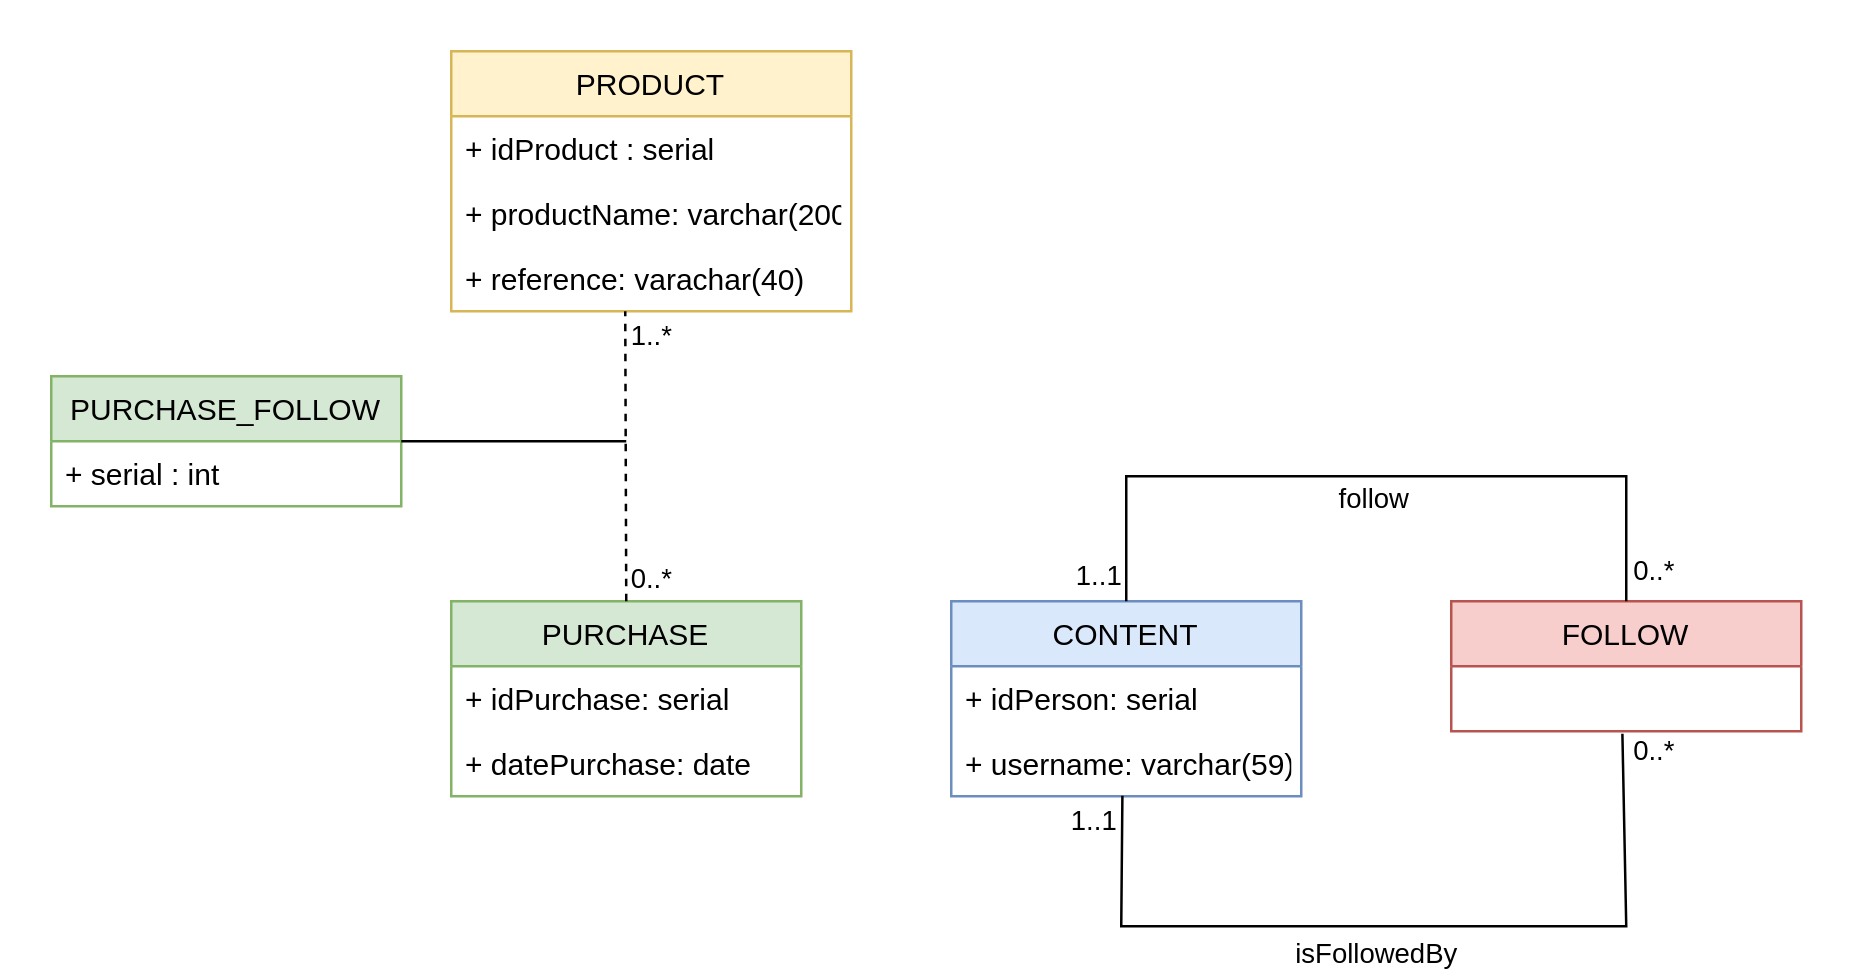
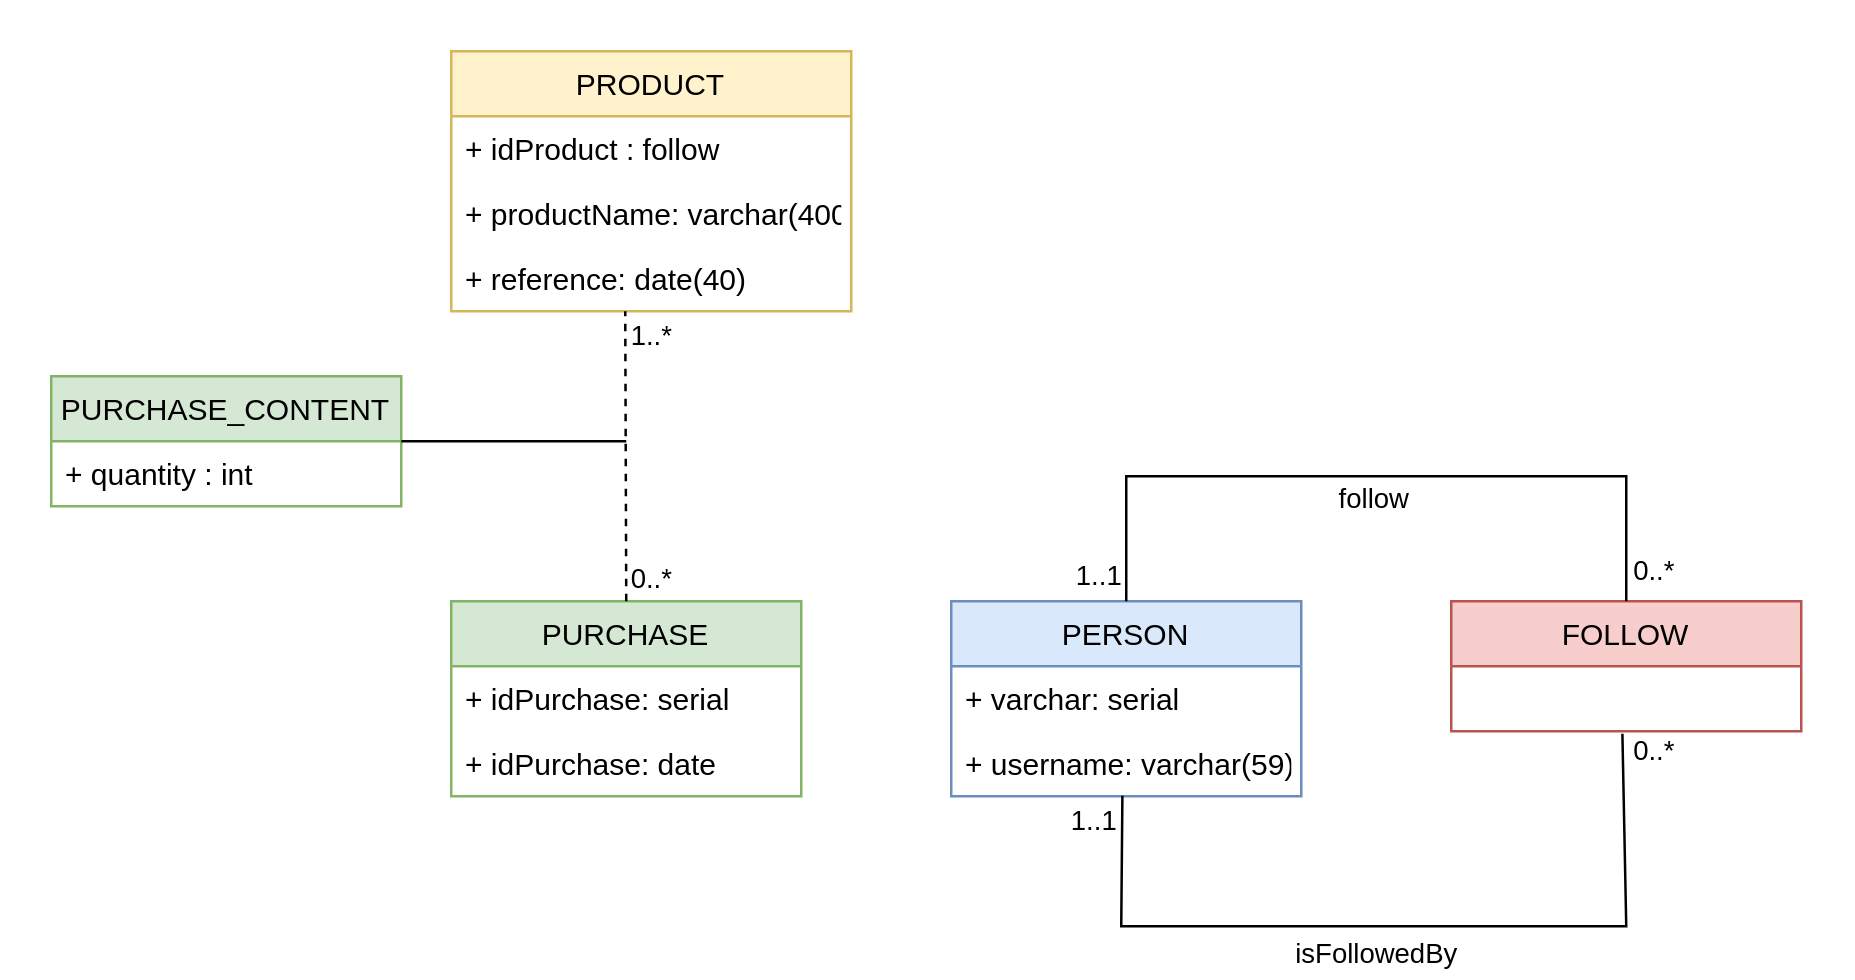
- <mxCell id="7" value="+ idProduct : serial" style="text;strokeColor=none;fillColor=none;align=left;verticalAlign=top;spacingLeft=4;spacingRight=4;overflow=hidden;rotatable=0;points=[[0,0.5],[1,0.5]];portConstraint=eastwest;" parent="6" vertex="1"><mxGeometry y="26" width="160" height="26" as="geometry" /></mxCell>
+ <mxCell id="7" value="+ idProduct : follow" style="text;strokeColor=none;fillColor=none;align=left;verticalAlign=top;spacingLeft=4;spacingRight=4;overflow=hidden;rotatable=0;points=[[0,0.5],[1,0.5]];portConstraint=eastwest;" parent="6" vertex="1"><mxGeometry y="26" width="160" height="26" as="geometry" /></mxCell>
- <mxCell id="8" value="+ productName: varchar(200)" style="text;strokeColor=none;fillColor=none;align=left;verticalAlign=top;spacingLeft=4;spacingRight=4;overflow=hidden;rotatable=0;points=[[0,0.5],[1,0.5]];portConstraint=eastwest;" parent="6" vertex="1"><mxGeometry y="52" width="160" height="26" as="geometry" /></mxCell>
+ <mxCell id="8" value="+ productName: varchar(400)" style="text;strokeColor=none;fillColor=none;align=left;verticalAlign=top;spacingLeft=4;spacingRight=4;overflow=hidden;rotatable=0;points=[[0,0.5],[1,0.5]];portConstraint=eastwest;" parent="6" vertex="1"><mxGeometry y="52" width="160" height="26" as="geometry" /></mxCell>
- <mxCell id="9" value="+ reference: varachar(40)" style="text;strokeColor=none;fillColor=none;align=left;verticalAlign=top;spacingLeft=4;spacingRight=4;overflow=hidden;rotatable=0;points=[[0,0.5],[1,0.5]];portConstraint=eastwest;" parent="6" vertex="1"><mxGeometry y="78" width="160" height="26" as="geometry" /></mxCell>
+ <mxCell id="9" value="+ reference: date(40)" style="text;strokeColor=none;fillColor=none;align=left;verticalAlign=top;spacingLeft=4;spacingRight=4;overflow=hidden;rotatable=0;points=[[0,0.5],[1,0.5]];portConstraint=eastwest;" parent="6" vertex="1"><mxGeometry y="78" width="160" height="26" as="geometry" /></mxCell>
- <mxCell id="21" value="PURCHASE_FOLLOW" style="swimlane;fontStyle=0;childLayout=stackLayout;horizontal=1;startSize=26;fillColor=#d5e8d4;horizontalStack=0;resizeParent=1;resizeParentMax=0;resizeLast=0;collapsible=1;marginBottom=0;strokeColor=#82b366;" parent="1" vertex="1"><mxGeometry x="20" y="150" width="140" height="52" as="geometry" /></mxCell>
+ <mxCell id="21" value="PURCHASE_CONTENT" style="swimlane;fontStyle=0;childLayout=stackLayout;horizontal=1;startSize=26;fillColor=#d5e8d4;horizontalStack=0;resizeParent=1;resizeParentMax=0;resizeLast=0;collapsible=1;marginBottom=0;strokeColor=#82b366;" parent="1" vertex="1"><mxGeometry x="20" y="150" width="140" height="52" as="geometry" /></mxCell>
- <mxCell id="22" value="+ serial : int" style="text;strokeColor=none;fillColor=none;align=left;verticalAlign=top;spacingLeft=4;spacingRight=4;overflow=hidden;rotatable=0;points=[[0,0.5],[1,0.5]];portConstraint=eastwest;" parent="21" vertex="1"><mxGeometry y="26" width="140" height="26" as="geometry" /></mxCell>
+ <mxCell id="22" value="+ quantity : int" style="text;strokeColor=none;fillColor=none;align=left;verticalAlign=top;spacingLeft=4;spacingRight=4;overflow=hidden;rotatable=0;points=[[0,0.5],[1,0.5]];portConstraint=eastwest;" parent="21" vertex="1"><mxGeometry y="26" width="140" height="26" as="geometry" /></mxCell>
- <mxCell id="2" value="CONTENT" style="swimlane;fontStyle=0;childLayout=stackLayout;horizontal=1;startSize=26;fillColor=#dae8fc;horizontalStack=0;resizeParent=1;resizeParentMax=0;resizeLast=0;collapsible=1;marginBottom=0;strokeColor=#6c8ebf;" parent="1" vertex="1"><mxGeometry x="380" y="240" width="140" height="78" as="geometry" /></mxCell>
+ <mxCell id="2" value="PERSON" style="swimlane;fontStyle=0;childLayout=stackLayout;horizontal=1;startSize=26;fillColor=#dae8fc;horizontalStack=0;resizeParent=1;resizeParentMax=0;resizeLast=0;collapsible=1;marginBottom=0;strokeColor=#6c8ebf;" parent="1" vertex="1"><mxGeometry x="380" y="240" width="140" height="78" as="geometry" /></mxCell>
- <mxCell id="3" value="+ idPerson: serial" style="text;strokeColor=none;fillColor=none;align=left;verticalAlign=top;spacingLeft=4;spacingRight=4;overflow=hidden;rotatable=0;points=[[0,0.5],[1,0.5]];portConstraint=eastwest;" parent="2" vertex="1"><mxGeometry y="26" width="140" height="26" as="geometry" /></mxCell>
+ <mxCell id="3" value="+ varchar: serial" style="text;strokeColor=none;fillColor=none;align=left;verticalAlign=top;spacingLeft=4;spacingRight=4;overflow=hidden;rotatable=0;points=[[0,0.5],[1,0.5]];portConstraint=eastwest;" parent="2" vertex="1"><mxGeometry y="26" width="140" height="26" as="geometry" /></mxCell>
- <mxCell id="12" value="+ datePurchase: date" style="text;strokeColor=none;fillColor=none;align=left;verticalAlign=top;spacingLeft=4;spacingRight=4;overflow=hidden;rotatable=0;points=[[0,0.5],[1,0.5]];portConstraint=eastwest;" parent="10" vertex="1"><mxGeometry y="52" width="140" height="26" as="geometry" /></mxCell>
+ <mxCell id="12" value="+ idPurchase: date" style="text;strokeColor=none;fillColor=none;align=left;verticalAlign=top;spacingLeft=4;spacingRight=4;overflow=hidden;rotatable=0;points=[[0,0.5],[1,0.5]];portConstraint=eastwest;" parent="10" vertex="1"><mxGeometry y="52" width="140" height="26" as="geometry" /></mxCell>
